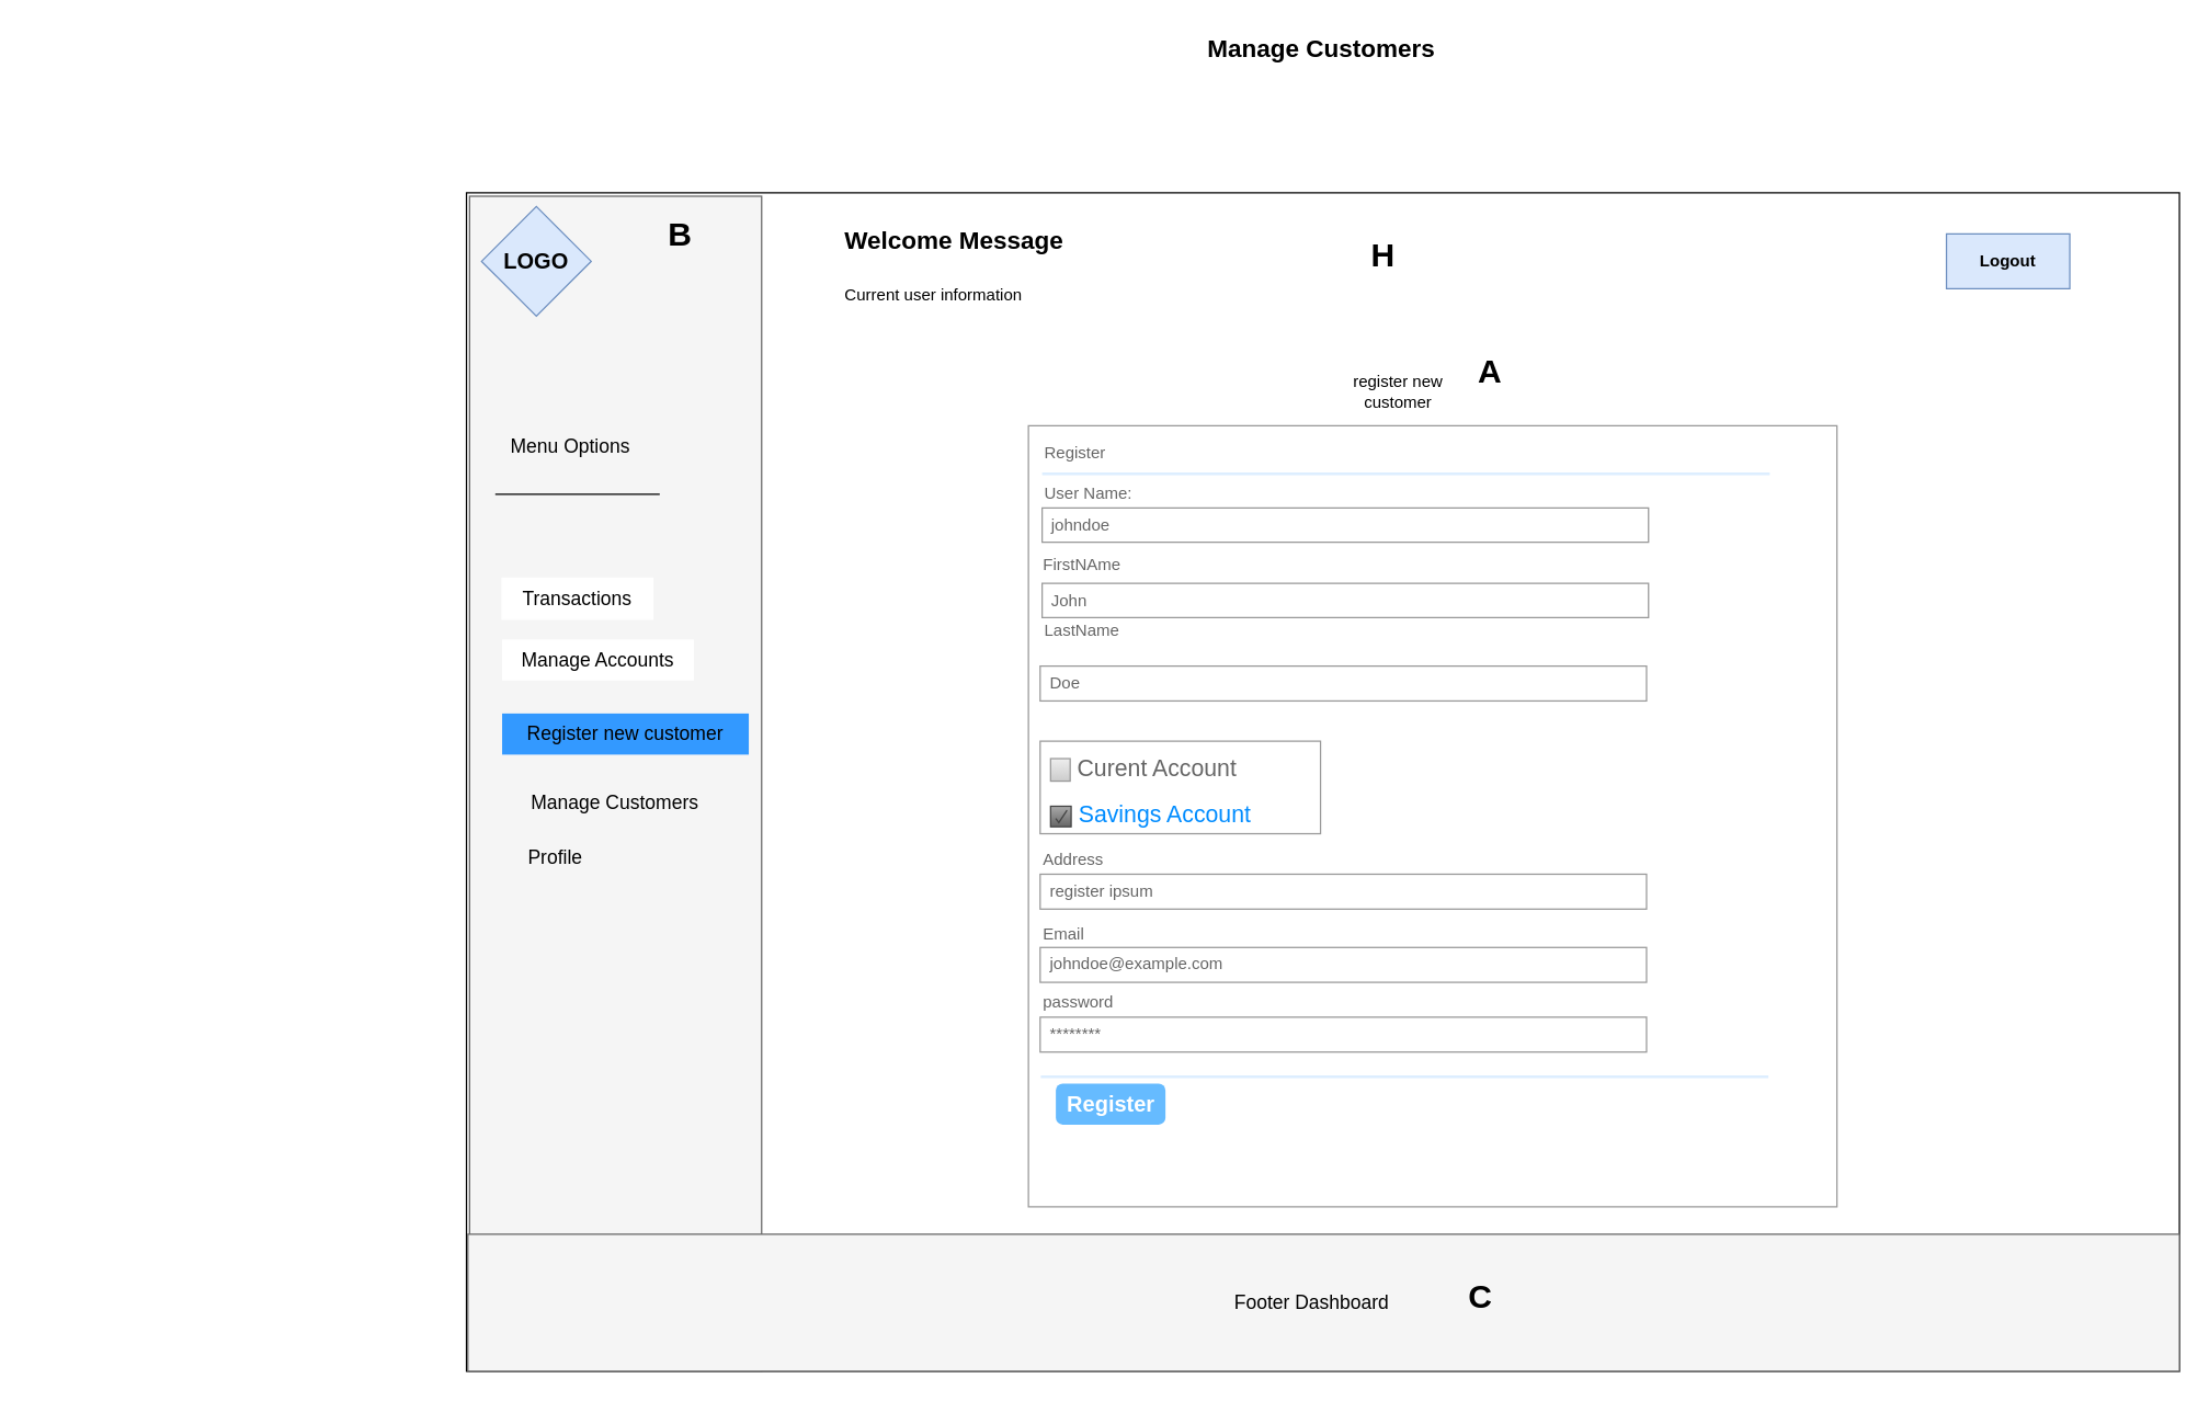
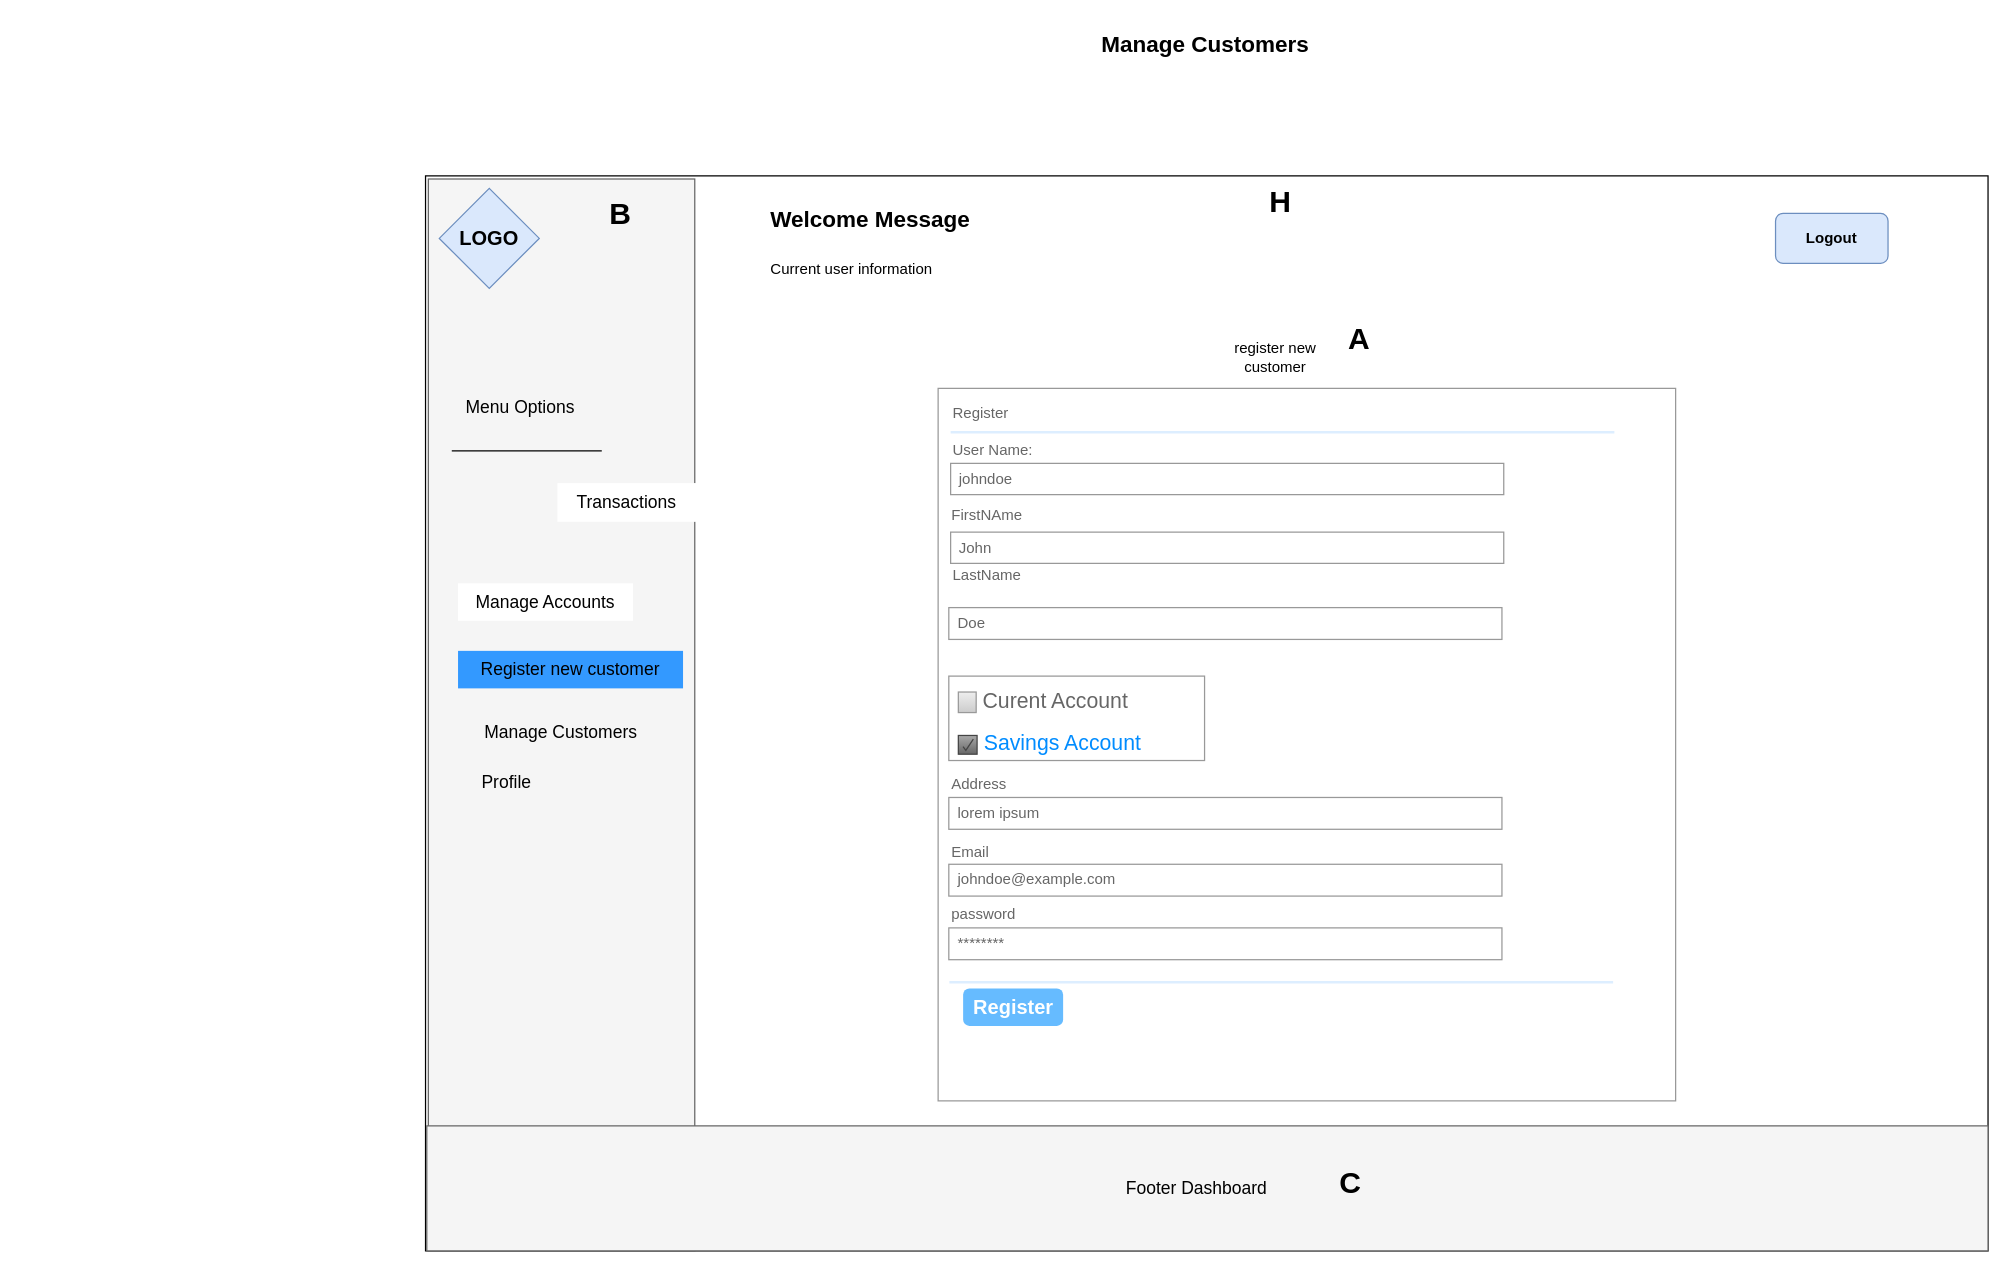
- <mxCell id="42" value="&lt;h1 style=&quot;margin-top: 0px;&quot;&gt;H&lt;/h1&gt;" style="text;html=1;whiteSpace=wrap;overflow=hidden;rounded=0;align=center;" parent="1" vertex="1"><mxGeometry x="994" y="165" width="30" height="40" as="geometry" /></mxCell>
+ <mxCell id="42" value="&lt;h1 style=&quot;margin-top: 0px;&quot;&gt;H&lt;/h1&gt;" style="text;html=1;whiteSpace=wrap;overflow=hidden;rounded=0;align=center;" parent="1" vertex="1"><mxGeometry x="1009" y="140" width="30" height="40" as="geometry" /></mxCell>
- <mxCell id="5" value="&lt;b&gt;Logout&lt;/b&gt;" style="rounded=0;whiteSpace=wrap;html=1;fillColor=#dae8fc;strokeColor=#6c8ebf;" parent="1" vertex="1"><mxGeometry x="1419.93" y="170" width="90" height="40" as="geometry" /></mxCell>
+ <mxCell id="5" value="&lt;b&gt;Logout&lt;/b&gt;" style="whiteSpace=wrap;html=1;fillColor=#dae8fc;strokeColor=#6c8ebf;rounded=1;" parent="1" vertex="1"><mxGeometry x="1419.93" y="170" width="90" height="40" as="geometry" /></mxCell>
- <mxCell id="11" value="&lt;font style=&quot;font-size: 14px;&quot;&gt;Transactions&lt;/font&gt;" style="text;html=1;align=center;verticalAlign=middle;whiteSpace=wrap;rounded=0;fillColor=#FFFFFF;strokeColor=#FFFFFF;" parent="1" vertex="1"><mxGeometry x="365.93" y="421.26" width="110" height="30" as="geometry" /></mxCell>
+ <mxCell id="11" value="&lt;font style=&quot;font-size: 14px;&quot;&gt;Transactions&lt;/font&gt;" style="text;html=1;align=center;verticalAlign=middle;whiteSpace=wrap;rounded=0;fillColor=#FFFFFF;strokeColor=#FFFFFF;" parent="1" vertex="1"><mxGeometry x="445.93" y="386.26" width="110" height="30" as="geometry" /></mxCell>
- <mxCell id="31" value="register ipsum" style="strokeWidth=1;shadow=0;dashed=0;align=center;html=1;shape=mxgraph.mockup.forms.rrect;rSize=0;strokeColor=#999999;fontColor=#666666;align=left;spacingLeft=5;resizeWidth=1;" parent="20" vertex="1"><mxGeometry x="8.551" y="327.282" width="442.5" height="25.446" as="geometry" /></mxCell>
+ <mxCell id="31" value="lorem ipsum" style="strokeWidth=1;shadow=0;dashed=0;align=center;html=1;shape=mxgraph.mockup.forms.rrect;rSize=0;strokeColor=#999999;fontColor=#666666;align=left;spacingLeft=5;resizeWidth=1;" parent="20" vertex="1"><mxGeometry x="8.551" y="327.282" width="442.5" height="25.446" as="geometry" /></mxCell>
